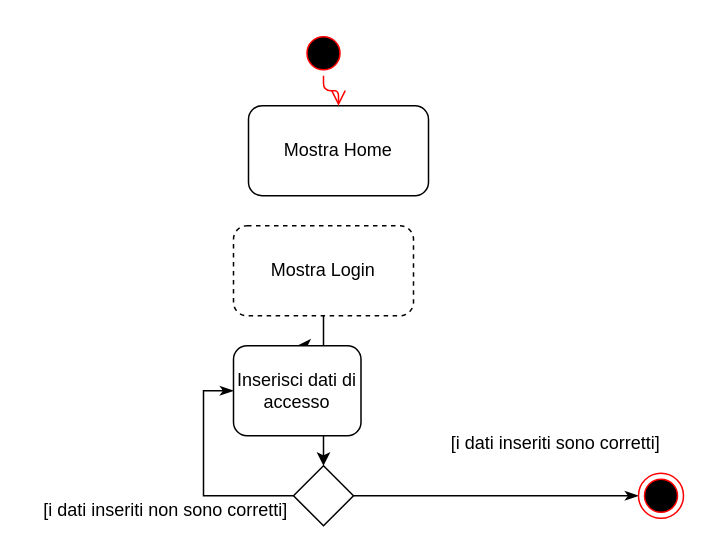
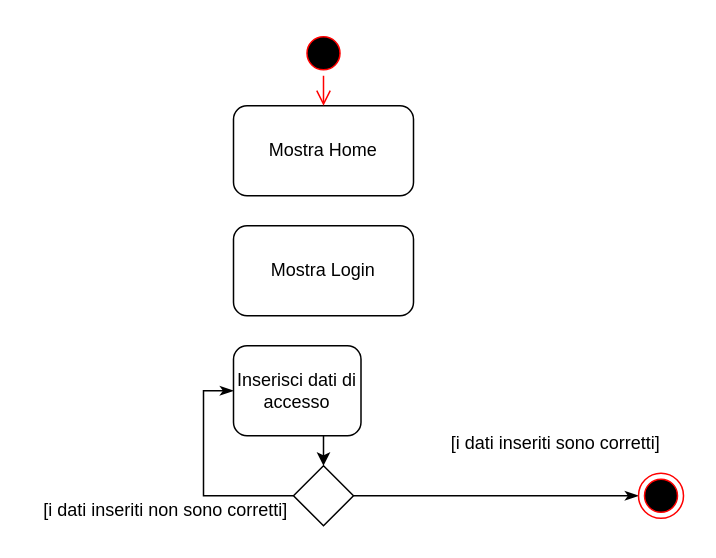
- <mxCell id="2" value="Mostra Home" style="rounded=1;whiteSpace=wrap;html=1;" vertex="1" parent="1"><mxGeometry x="165" y="70" width="120" height="60" as="geometry" /></mxCell>
+ <mxCell id="2" value="Mostra Home" style="rounded=1;whiteSpace=wrap;html=1;" vertex="1" parent="1"><mxGeometry x="155" y="70" width="120" height="60" as="geometry" /></mxCell>
- <mxCell id="4" value="Mostra Login" style="rounded=1;whiteSpace=wrap;html=1;dashed=1;" vertex="1" parent="1"><mxGeometry x="155" y="150" width="120" height="60" as="geometry" /></mxCell>
+ <mxCell id="4" value="Mostra Login" style="rounded=1;whiteSpace=wrap;html=1;" vertex="1" parent="1"><mxGeometry x="155" y="150" width="120" height="60" as="geometry" /></mxCell>
- <mxCell id="3" value="" style="edgeStyle=orthogonalEdgeStyle;rounded=0;orthogonalLoop=1;jettySize=auto;html=1;" edge="1" parent="1" source="4" target="8"><mxGeometry relative="1" as="geometry" /></mxCell>
